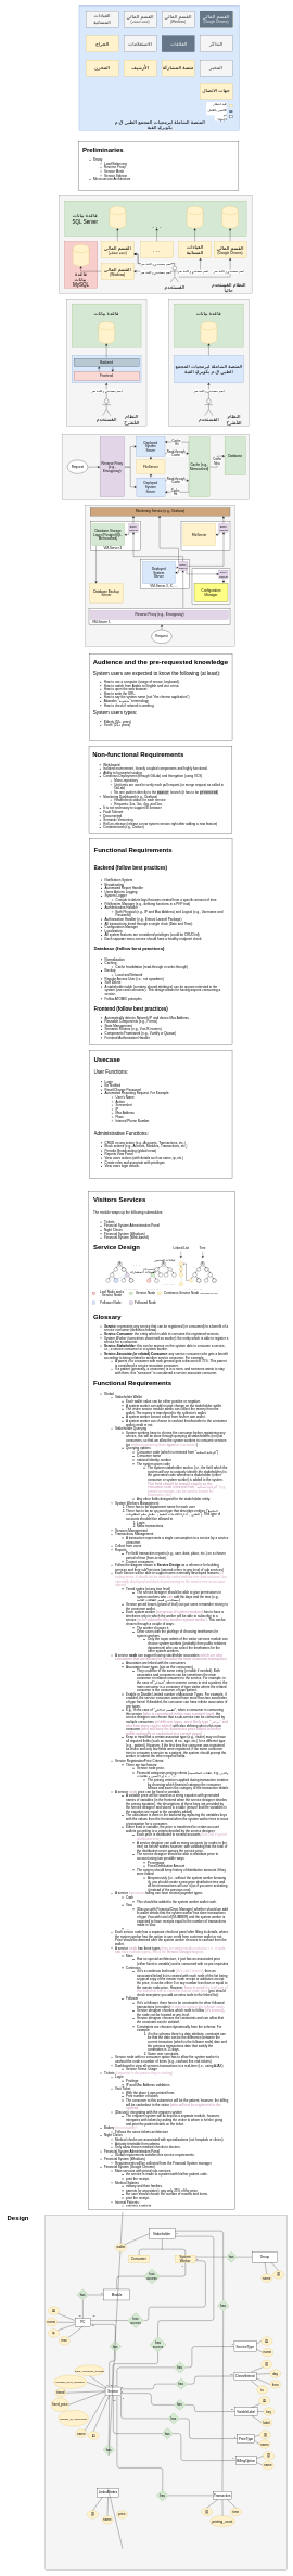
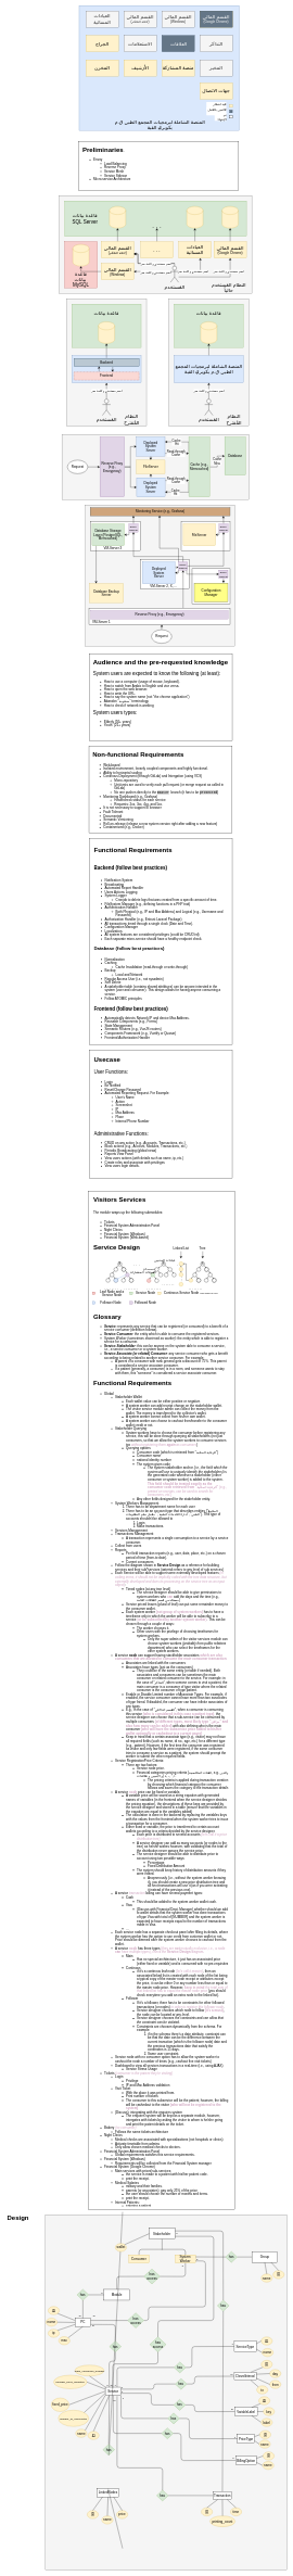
- <mxCell id="72" value="Frontend" style="rounded=0;whiteSpace=wrap;html=1;fillColor=#fad9d5;strokeColor=#ae4132;" parent="1" vertex="1"><mxGeometry x="271.14" y="1370" width="240" height="30" as="geometry" /></mxCell>
+ <mxCell id="72" value="Frontend" style="rounded=0;whiteSpace=wrap;html=1;fillColor=#fad9d5;strokeColor=#ae4132;dashed=1;" parent="1" vertex="1"><mxGeometry x="271.14" y="1370" width="240" height="30" as="geometry" /></mxCell>
- <mxCell id="237" value="timed" style="ellipse;whiteSpace=wrap;html=1;fillColor=#fff2cc;strokeColor=#d6b656;" parent="1" vertex="1"><mxGeometry x="201.95" y="8801.61" width="41" height="30" as="geometry" /></mxCell>
- <mxCell id="248" value="" style="endArrow=none;html=1;exitX=0;exitY=0.5;exitDx=0;exitDy=0;entryX=1;entryY=0.5;entryDx=0;entryDy=0;" parent="1" source="239" target="237" edge="1"><mxGeometry width="50" height="50" relative="1" as="geometry"><mxPoint x="405.69" y="8785.61" as="sourcePoint" /><mxPoint x="455.69" y="8735.61" as="targetPoint" /></mxGeometry></mxCell>
+ <mxCell id="292" value="" style="endArrow=none;html=1;entryX=1;entryY=0;entryDx=0;entryDy=0;exitX=0;exitY=0.75;exitDx=0;exitDy=0;" parent="1" source="239" target="291" edge="1"><mxGeometry width="50" height="50" relative="1" as="geometry"><mxPoint x="361.06" y="8781.61" as="sourcePoint" /><mxPoint x="340.18" y="8756.61" as="targetPoint" /></mxGeometry></mxCell>
+ <mxCell id="348" value="" style="endArrow=none;html=1;entryX=0.75;entryY=1;entryDx=0;entryDy=0;exitX=0.5;exitY=0;exitDx=0;exitDy=0;" parent="1" source="342" target="339" edge="1"><mxGeometry width="50" height="50" relative="1" as="geometry"><mxPoint x="381.5" y="9280" as="sourcePoint" /><mxPoint x="406.915" y="9210" as="targetPoint" /></mxGeometry></mxCell>
